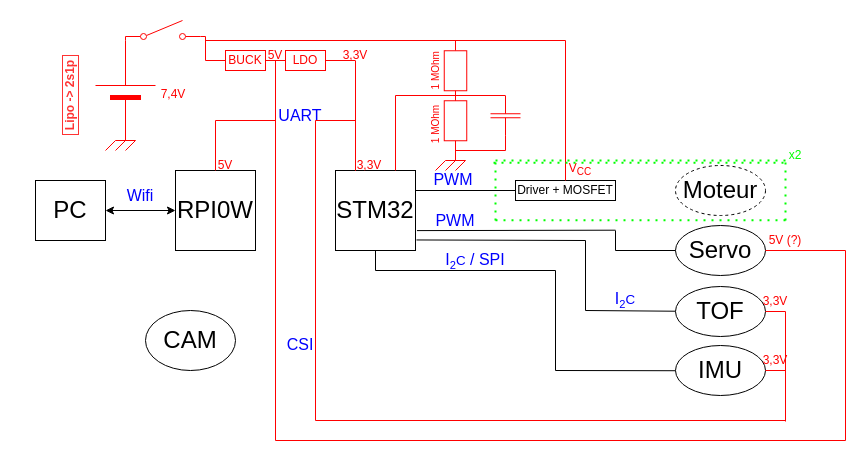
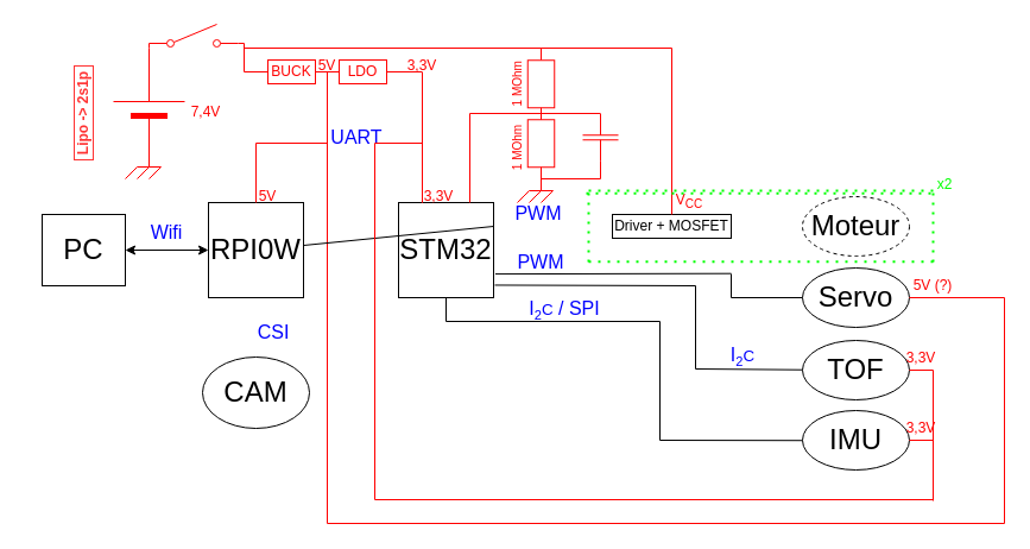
- <mxCell id="27" value="" style="endArrow=none;html=1;rounded=0;entryX=0;entryY=0.5;entryDx=0;entryDy=0;exitX=1;exitY=0.25;exitDx=0;exitDy=0;" edge="1" parent="1" source="15" target="26"><mxGeometry width="50" height="50" relative="1" as="geometry"><mxPoint x="375" y="230" as="sourcePoint" /><mxPoint x="425" y="180" as="targetPoint" /></mxGeometry></mxCell>
+ <mxCell id="27" value="" style="endArrow=none;html=1;rounded=0;exitX=1;exitY=0.25;exitDx=0;exitDy=0;" edge="1" parent="1" source="15" target="12"><mxGeometry width="50" height="50" relative="1" as="geometry"><mxPoint x="375" y="230" as="sourcePoint" /><mxPoint x="425" y="180" as="targetPoint" /></mxGeometry></mxCell>
- <mxCell id="47" value="&lt;font style=&quot;font-size: 24px;&quot;&gt;CAM&lt;/font&gt;" style="ellipse;whiteSpace=wrap;html=1;" vertex="1" parent="1"><mxGeometry x="145" y="310" width="90" height="60" as="geometry" /></mxCell>
+ <mxCell id="47" value="&lt;font style=&quot;font-size: 24px;&quot;&gt;CAM&lt;/font&gt;" style="ellipse;whiteSpace=wrap;html=1;" vertex="1" parent="1"><mxGeometry x="170" y="300" width="90" height="60" as="geometry" /></mxCell>
- <mxCell id="49" value="&lt;font style=&quot;font-size: 16px;&quot;&gt;CSI&lt;/font&gt;" style="text;strokeColor=none;align=center;fillColor=none;html=1;verticalAlign=middle;whiteSpace=wrap;rounded=0;fontColor=#0000FF;" vertex="1" parent="1"><mxGeometry x="270" y="329" width="60" height="30" as="geometry" /></mxCell>
+ <mxCell id="49" value="&lt;font style=&quot;font-size: 16px;&quot;&gt;CSI&lt;/font&gt;" style="text;strokeColor=none;align=center;fillColor=none;html=1;verticalAlign=middle;whiteSpace=wrap;rounded=0;fontColor=#0000FF;" vertex="1" parent="1"><mxGeometry x="200" y="264" width="60" height="30" as="geometry" /></mxCell>
